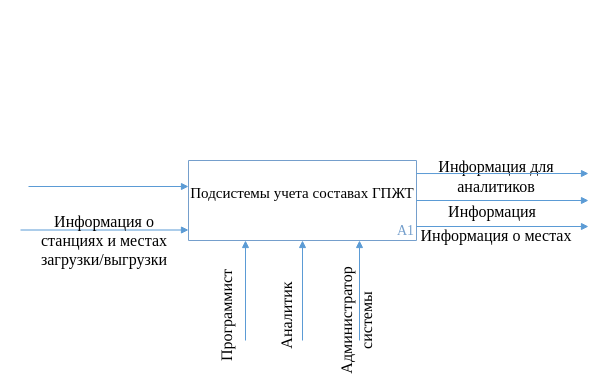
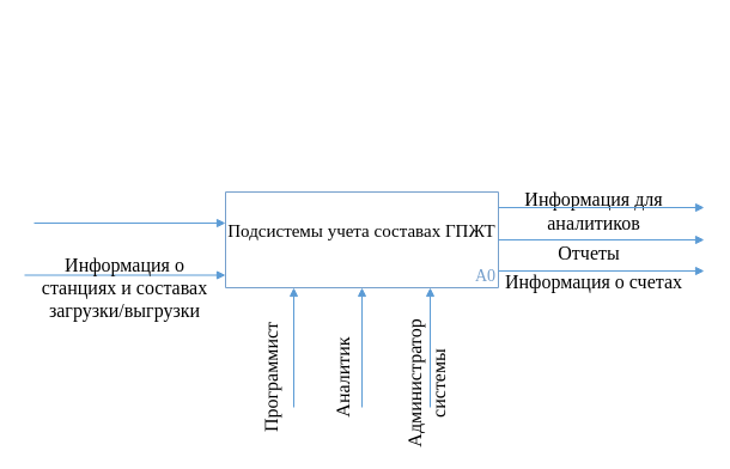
- <mxCell id="15" value="&lt;font style=&quot;font-size:16px;font-family:Calibri;color:#000000;direction:ltr;letter-spacing:0px;line-height:120%;opacity:1&quot;&gt;Информация&lt;br/&gt;&lt;/font&gt;" style="verticalAlign=middle;align=center;vsdxID=32;fillColor=none;gradientColor=none;shape=stencil(nZBLDoAgDERP0z3SIyjew0SURgSD+Lu9kMZoXLhwN9O+tukAlrNpJg1SzDH4QW/URgNYgZTkjA4UkwJUgGXng+6DX1zLfmoymdXo17xh5zmRJ6Q42BWCfc2oJfdAr+Yv+AP9Cb7OJ3H/2JG1HNGz/84klThPVCc=);strokeColor=none;labelBackgroundColor=none;rounded=0;html=1;whiteSpace=wrap;" parent="1" vertex="1"><mxGeometry x="412" y="186" width="160" height="50" as="geometry" /></mxCell>
+ <mxCell id="15" value="&lt;font style=&quot;font-size:16px;font-family:Calibri;color:#000000;direction:ltr;letter-spacing:0px;line-height:120%;opacity:1&quot;&gt;Отчеты&lt;br/&gt;&lt;/font&gt;" style="verticalAlign=middle;align=center;vsdxID=32;fillColor=none;gradientColor=none;shape=stencil(nZBLDoAgDERP0z3SIyjew0SURgSD+Lu9kMZoXLhwN9O+tukAlrNpJg1SzDH4QW/URgNYgZTkjA4UkwJUgGXng+6DX1zLfmoymdXo17xh5zmRJ6Q42BWCfc2oJfdAr+Yv+AP9Cb7OJ3H/2JG1HNGz/84klThPVCc=);strokeColor=none;labelBackgroundColor=none;rounded=0;html=1;whiteSpace=wrap;" parent="1" vertex="1"><mxGeometry x="412" y="186" width="160" height="50" as="geometry" /></mxCell>
- <mxCell id="4" value="&lt;p style=&quot;align:right;margin-left:0;margin-right:0;margin-top:0px;margin-bottom:0px;text-indent:0;valign:middle;direction:ltr;&quot;&gt;&lt;font style=&quot;font-size:14px;font-family:Calibri;color:#759fcc;direction:ltr;letter-spacing:0px;line-height:120%;opacity:1&quot;&gt;A1&lt;/font&gt;&lt;font style=&quot;font-size:14px;font-family:Calibri;color:#759fcc;direction:ltr;letter-spacing:0px;line-height:120%;opacity:1&quot;&gt;&lt;br/&gt;&lt;/font&gt;&lt;/p&gt;" style="verticalAlign=middle;align=right;vsdxID=3;fillColor=none;gradientColor=none;strokeColor=none;spacingTop=-3;spacingBottom=-3;labelBackgroundColor=none;rounded=0;html=1;whiteSpace=wrap;" parent="2" vertex="1"><mxGeometry y="63" width="228" height="16" as="geometry" /></mxCell>
+ <mxCell id="4" value="&lt;p style=&quot;align:right;margin-left:0;margin-right:0;margin-top:0px;margin-bottom:0px;text-indent:0;valign:middle;direction:ltr;&quot;&gt;&lt;font style=&quot;font-size:14px;font-family:Calibri;color:#759fcc;direction:ltr;letter-spacing:0px;line-height:120%;opacity:1&quot;&gt;A0&lt;/font&gt;&lt;font style=&quot;font-size:14px;font-family:Calibri;color:#759fcc;direction:ltr;letter-spacing:0px;line-height:120%;opacity:1&quot;&gt;&lt;br/&gt;&lt;/font&gt;&lt;/p&gt;" style="verticalAlign=middle;align=right;vsdxID=3;fillColor=none;gradientColor=none;strokeColor=none;spacingTop=-3;spacingBottom=-3;labelBackgroundColor=none;rounded=0;html=1;whiteSpace=wrap;" parent="2" vertex="1"><mxGeometry y="63" width="228" height="16" as="geometry" /></mxCell>
- <mxCell id="16" value="&lt;font style=&quot;font-size: 16px ; font-family: &amp;#34;calibri&amp;#34; ; color: #000000 ; direction: ltr ; letter-spacing: 0px ; line-height: 120% ; opacity: 1&quot;&gt;Информация о местах&lt;br&gt;&lt;/font&gt;" style="verticalAlign=middle;align=center;vsdxID=34;fillColor=none;gradientColor=none;shape=stencil(nZBLDoAgDERP0z3SIyjew0SURgSD+Lu9kMZoXLhwN9O+tukAlrNpJg1SzDH4QW/URgNYgZTkjA4UkwJUgGXng+6DX1zLfmoymdXo17xh5zmRJ6Q42BWCfc2oJfdAr+Yv+AP9Cb7OJ3H/2JG1HNGz/84klThPVCc=);strokeColor=none;labelBackgroundColor=none;rounded=0;html=1;whiteSpace=wrap;" parent="1" vertex="1"><mxGeometry x="416" y="210" width="160" height="50" as="geometry" /></mxCell>
+ <mxCell id="16" value="&lt;font style=&quot;font-size: 16px ; font-family: &amp;#34;calibri&amp;#34; ; color: #000000 ; direction: ltr ; letter-spacing: 0px ; line-height: 120% ; opacity: 1&quot;&gt;Информация о счетах&lt;br&gt;&lt;/font&gt;" style="verticalAlign=middle;align=center;vsdxID=34;fillColor=none;gradientColor=none;shape=stencil(nZBLDoAgDERP0z3SIyjew0SURgSD+Lu9kMZoXLhwN9O+tukAlrNpJg1SzDH4QW/URgNYgZTkjA4UkwJUgGXng+6DX1zLfmoymdXo17xh5zmRJ6Q42BWCfc2oJfdAr+Yv+AP9Cb7OJ3H/2JG1HNGz/84klThPVCc=);strokeColor=none;labelBackgroundColor=none;rounded=0;html=1;whiteSpace=wrap;" parent="1" vertex="1"><mxGeometry x="416" y="210" width="160" height="50" as="geometry" /></mxCell>
- <mxCell id="8" value="&lt;font style=&quot;font-size: 16px ; font-family: &amp;#34;calibri&amp;#34; ; color: #000000 ; direction: ltr ; letter-spacing: 0px ; line-height: 120% ; opacity: 1&quot;&gt;Информация о станциях и местах загрузки/выгрузки&lt;br&gt;&lt;/font&gt;" style="verticalAlign=middle;align=center;vsdxID=20;fillColor=none;gradientColor=none;shape=stencil(nZBLDoAgDERP0z3SIyjew0SURgSD+Lu9kMZoXLhwN9O+tukAlrNpJg1SzDH4QW/URgNYgZTkjA4UkwJUgGXng+6DX1zLfmoymdXo17xh5zmRJ6Q42BWCfc2oJfdAr+Yv+AP9Cb7OJ3H/2JG1HNGz/84klThPVCc=);strokeColor=none;labelBackgroundColor=none;rounded=0;html=1;whiteSpace=wrap;" parent="1" vertex="1"><mxGeometry x="28" y="210" width="152" height="60" as="geometry" /></mxCell>
+ <mxCell id="8" value="&lt;font style=&quot;font-size: 16px ; font-family: &amp;#34;calibri&amp;#34; ; color: #000000 ; direction: ltr ; letter-spacing: 0px ; line-height: 120% ; opacity: 1&quot;&gt;Информация о станциях и составах загрузки/выгрузки&lt;br&gt;&lt;/font&gt;" style="verticalAlign=middle;align=center;vsdxID=20;fillColor=none;gradientColor=none;shape=stencil(nZBLDoAgDERP0z3SIyjew0SURgSD+Lu9kMZoXLhwN9O+tukAlrNpJg1SzDH4QW/URgNYgZTkjA4UkwJUgGXng+6DX1zLfmoymdXo17xh5zmRJ6Q42BWCfc2oJfdAr+Yv+AP9Cb7OJ3H/2JG1HNGz/84klThPVCc=);strokeColor=none;labelBackgroundColor=none;rounded=0;html=1;whiteSpace=wrap;" parent="1" vertex="1"><mxGeometry x="28" y="210" width="152" height="60" as="geometry" /></mxCell>
